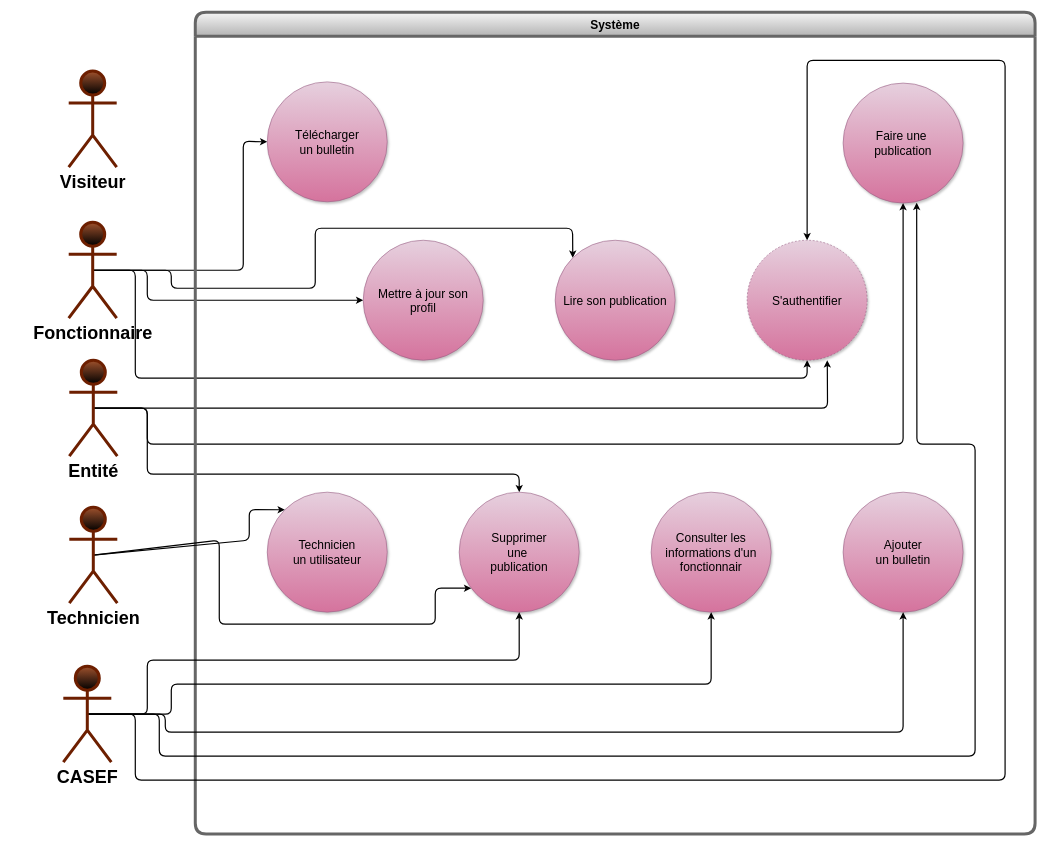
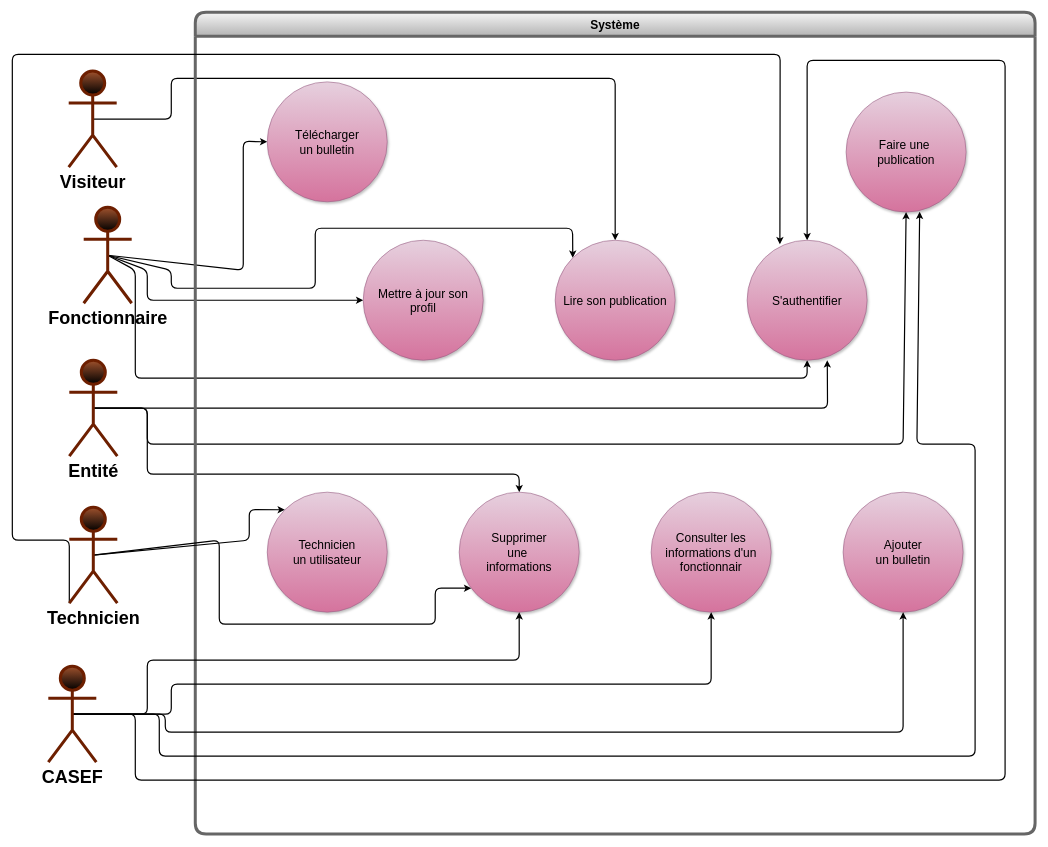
+ <mxCell id="25" style="edgeStyle=none;html=1;exitX=0;exitY=1;exitDx=0;exitDy=0;exitPerimeter=0;entryX=0.273;entryY=0.034;entryDx=0;entryDy=0;entryPerimeter=0;strokeWidth=2;fontSize=30;fontColor=#000000;" edge="1" parent="1" source="26" target="15"><mxGeometry relative="1" as="geometry"><Array as="points"><mxPoint x="115" y="900" /><mxPoint x="20" y="900" /><mxPoint x="20" y="90" /><mxPoint x="1300" y="90" /></Array></mxGeometry></mxCell>
+ <mxCell id="11" style="edgeStyle=none;html=1;exitX=0.5;exitY=0.5;exitDx=0;exitDy=0;exitPerimeter=0;fontSize=25;fontColor=#000000;entryX=0.5;entryY=0;entryDx=0;entryDy=0;strokeWidth=2;" edge="1" parent="1" source="12" target="14"><mxGeometry relative="1" as="geometry"><mxPoint x="245" y="198" as="targetPoint" /><Array as="points"><mxPoint x="285" y="198" /><mxPoint x="285" y="130" /><mxPoint x="1025" y="130" /></Array></mxGeometry></mxCell>
- <mxCell id="16" value="&lt;span style=&quot;font-size: 20px;&quot;&gt;Faire une&amp;nbsp;&lt;/span&gt;&lt;br style=&quot;border-color: var(--border-color); font-size: 20px;&quot;&gt;&lt;span style=&quot;font-size: 20px;&quot;&gt;publication&lt;/span&gt;" style="ellipse;html=1;fillColor=#E6D0DE;strokeColor=#996185;fontColor=#000000;gradientColor=#D5739D;fontSize=20;labelBackgroundColor=none;whiteSpace=wrap;labelBorderColor=none;shadow=1;" vertex="1" parent="13"><mxGeometry x="1080" y="118" width="200" height="200" as="geometry" /></mxCell>
+ <mxCell id="16" value="&lt;span style=&quot;font-size: 20px;&quot;&gt;Faire une&amp;nbsp;&lt;/span&gt;&lt;br style=&quot;border-color: var(--border-color); font-size: 20px;&quot;&gt;&lt;span style=&quot;font-size: 20px;&quot;&gt;publication&lt;/span&gt;" style="ellipse;html=1;fillColor=#E6D0DE;strokeColor=#996185;fontColor=#000000;gradientColor=#D5739D;fontSize=20;labelBackgroundColor=none;whiteSpace=wrap;labelBorderColor=none;shadow=1;" vertex="1" parent="13"><mxGeometry x="1085" y="133" width="200" height="200" as="geometry" /></mxCell>
- <mxCell id="6" value="Fonctionnaire&lt;br style=&quot;font-size: 30px;&quot;&gt;" style="shape=umlActor;verticalLabelPosition=bottom;verticalAlign=top;html=1;outlineConnect=0;fillColor=#a0522d;strokeColor=#6D1F00;strokeWidth=5;fontSize=30;fontColor=#000000;gradientColor=default;fontStyle=1" parent="1" vertex="1"><mxGeometry x="114" y="370" width="80" height="160" as="geometry" /></mxCell>
+ <mxCell id="6" value="Fonctionnaire&lt;br style=&quot;font-size: 30px;&quot;&gt;" style="shape=umlActor;verticalLabelPosition=bottom;verticalAlign=top;html=1;outlineConnect=0;fillColor=#a0522d;strokeColor=#6D1F00;strokeWidth=5;fontSize=30;fontColor=#000000;gradientColor=default;fontStyle=1" parent="1" vertex="1"><mxGeometry x="139" y="345" width="80" height="160" as="geometry" /></mxCell>
- <mxCell id="15" value="S'authentifier" style="ellipse;html=1;fillColor=#E6D0DE;strokeColor=#996185;fontColor=#000000;gradientColor=#D5739D;fontSize=20;labelBackgroundColor=none;whiteSpace=wrap;labelBorderColor=none;shadow=1;dashed=1;" vertex="1" parent="13"><mxGeometry x="920" y="380" width="200" height="200" as="geometry" /></mxCell>
+ <mxCell id="15" value="S'authentifier" style="ellipse;html=1;fillColor=#E6D0DE;strokeColor=#996185;fontColor=#000000;gradientColor=#D5739D;fontSize=20;labelBackgroundColor=none;whiteSpace=wrap;labelBorderColor=none;shadow=1;" vertex="1" parent="13"><mxGeometry x="920" y="380" width="200" height="200" as="geometry" /></mxCell>
- <mxCell id="20" value="&lt;span style=&quot;font-size: 20px;&quot;&gt;Supprimer &lt;br&gt;une&amp;nbsp;&lt;/span&gt;&lt;br style=&quot;border-color: var(--border-color); font-size: 20px;&quot;&gt;&lt;span style=&quot;font-size: 20px;&quot;&gt;publication&lt;/span&gt;" style="ellipse;html=1;fillColor=#E6D0DE;strokeColor=#996185;fontColor=#000000;gradientColor=#D5739D;fontSize=20;labelBackgroundColor=none;whiteSpace=wrap;labelBorderColor=none;shadow=1;fontStyle=0" vertex="1" parent="13"><mxGeometry x="440" y="800" width="200" height="200" as="geometry" /></mxCell>
+ <mxCell id="20" value="&lt;span style=&quot;font-size: 20px;&quot;&gt;Supprimer &lt;br&gt;une&amp;nbsp;&lt;/span&gt;&lt;br style=&quot;border-color: var(--border-color); font-size: 20px;&quot;&gt;&lt;span style=&quot;font-size: 20px;&quot;&gt;informations&lt;/span&gt;" style="ellipse;html=1;fillColor=#E6D0DE;strokeColor=#996185;fontColor=#000000;gradientColor=#D5739D;fontSize=20;labelBackgroundColor=none;whiteSpace=wrap;labelBorderColor=none;shadow=1;fontStyle=0" vertex="1" parent="13"><mxGeometry x="440" y="800" width="200" height="200" as="geometry" /></mxCell>
- <mxCell id="32" value="CASEF" style="shape=umlActor;verticalLabelPosition=bottom;verticalAlign=top;html=1;outlineConnect=0;fillColor=#a0522d;strokeColor=#6D1F00;fontSize=30;fontColor=#000000;gradientColor=default;labelBackgroundColor=none;strokeWidth=5;fontStyle=1" vertex="1" parent="1"><mxGeometry x="105" y="1110" width="80" height="160" as="geometry" /></mxCell>
+ <mxCell id="32" value="CASEF" style="shape=umlActor;verticalLabelPosition=bottom;verticalAlign=top;html=1;outlineConnect=0;fillColor=#a0522d;strokeColor=#6D1F00;fontSize=30;fontColor=#000000;gradientColor=default;labelBackgroundColor=none;strokeWidth=5;fontStyle=1" vertex="1" parent="1"><mxGeometry x="80" y="1110" width="80" height="160" as="geometry" /></mxCell>
